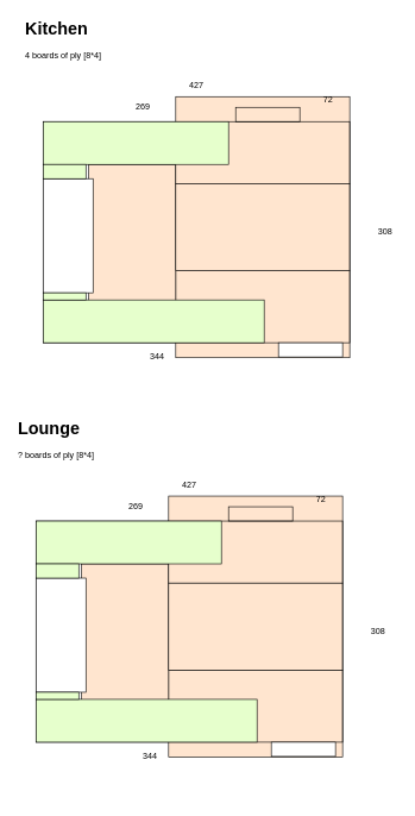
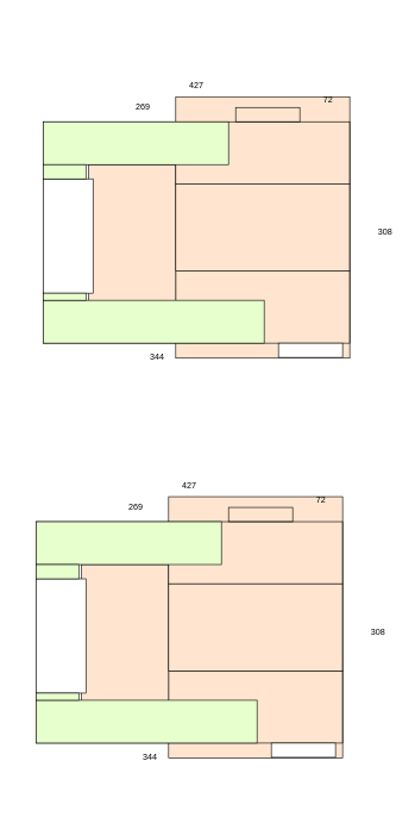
- <mxCell id="19" value="&lt;h1&gt;Kitchen&lt;/h1&gt;&lt;p&gt;4 boards of ply [8*4]&lt;/p&gt;" style="text;html=1;strokeColor=none;fillColor=none;spacing=5;spacingTop=-20;whiteSpace=wrap;overflow=hidden;rounded=0;" parent="1" vertex="1"><mxGeometry x="30" y="20" width="190" height="120" as="geometry" /></mxCell>
- <mxCell id="37" value="&lt;h1&gt;Lounge&lt;/h1&gt;&lt;p&gt;? boards of ply [8*4]&lt;/p&gt;" style="text;html=1;strokeColor=none;fillColor=none;spacing=5;spacingTop=-20;whiteSpace=wrap;overflow=hidden;rounded=0;" parent="1" vertex="1"><mxGeometry x="20" y="580" width="190" height="120" as="geometry" /></mxCell>
